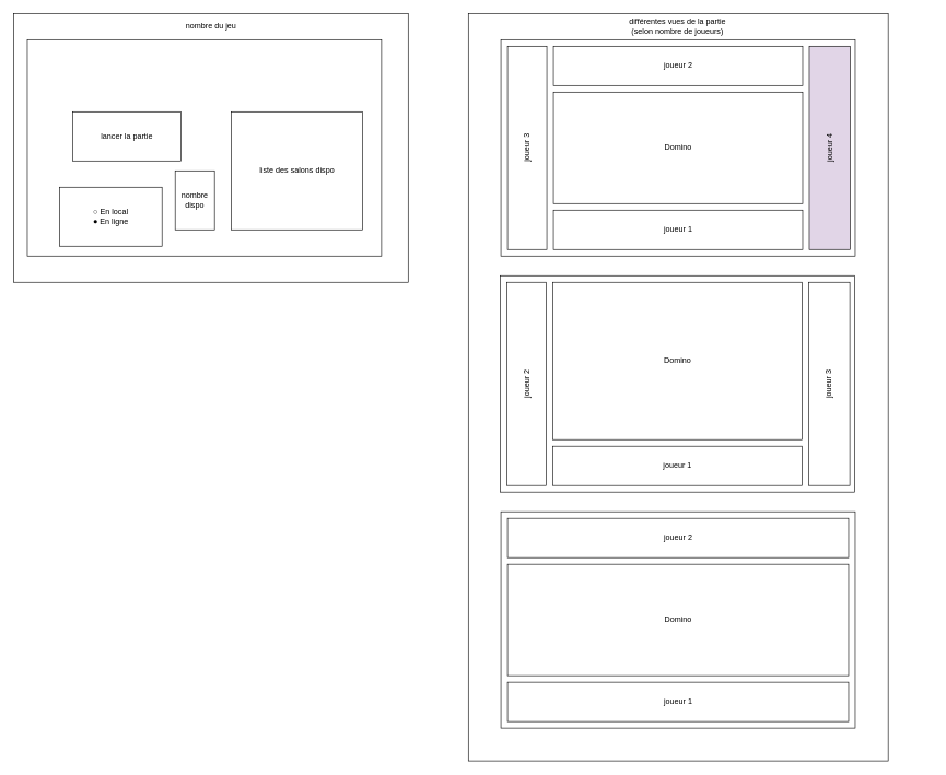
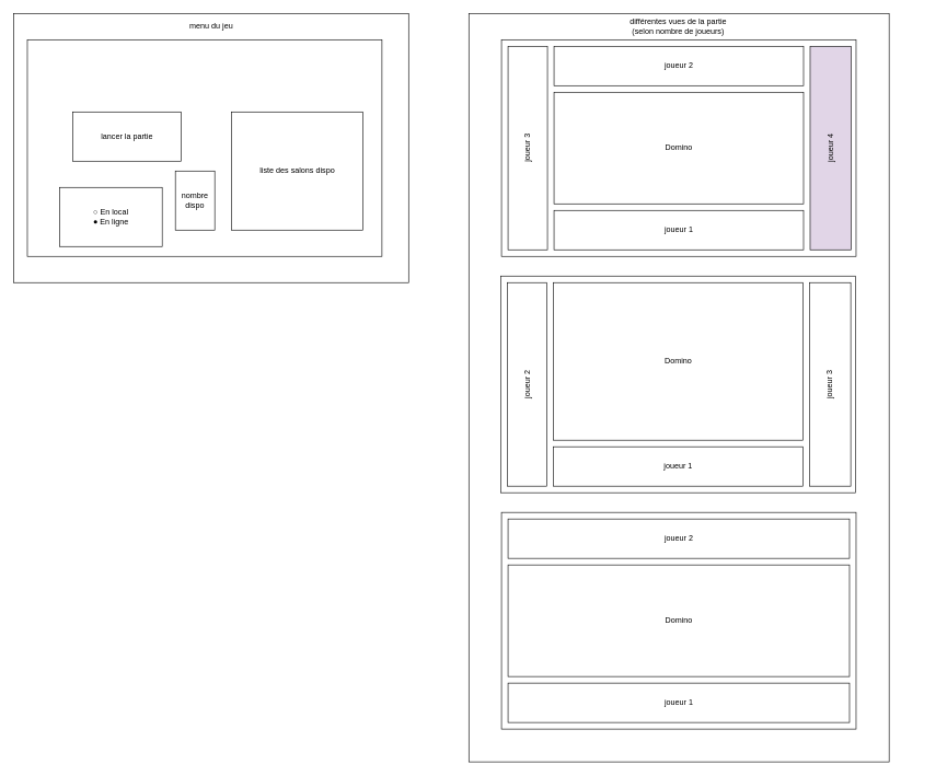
- <mxCell id="23" value="nombre du jeu" style="text;html=1;strokeColor=none;fillColor=none;align=center;verticalAlign=middle;whiteSpace=wrap;rounded=0;" parent="1" vertex="1"><mxGeometry x="120.62" y="20" width="400" height="40" as="geometry" /></mxCell>
+ <mxCell id="23" value="menu du jeu" style="text;html=1;strokeColor=none;fillColor=none;align=center;verticalAlign=middle;whiteSpace=wrap;rounded=0;" parent="1" vertex="1"><mxGeometry x="120.62" y="20" width="400" height="40" as="geometry" /></mxCell>
